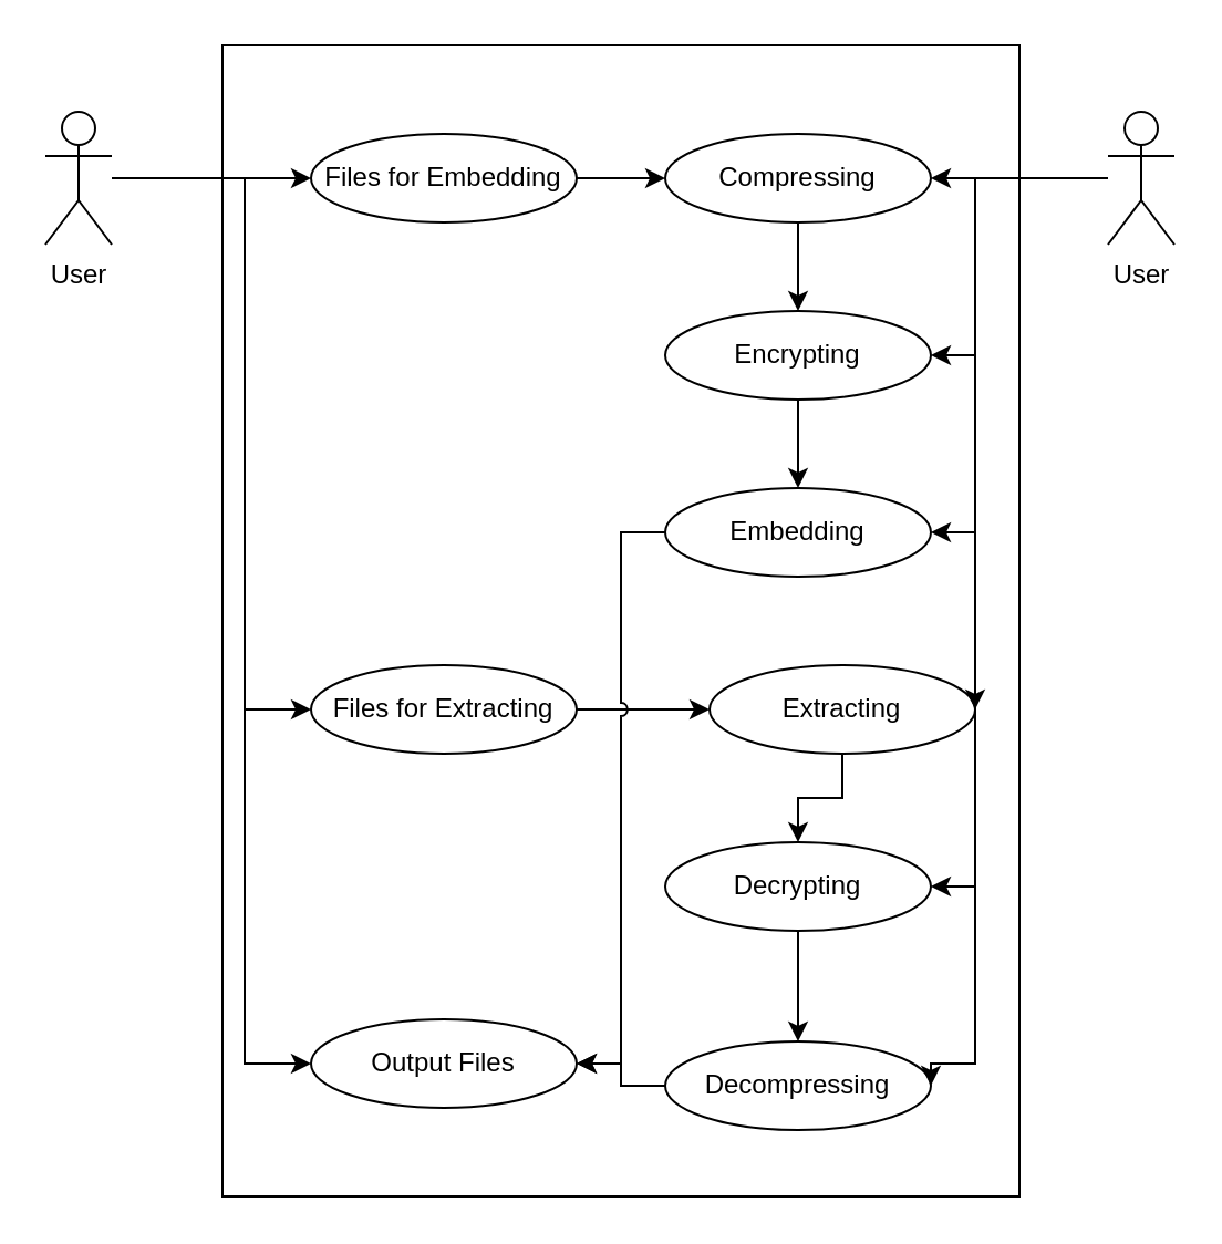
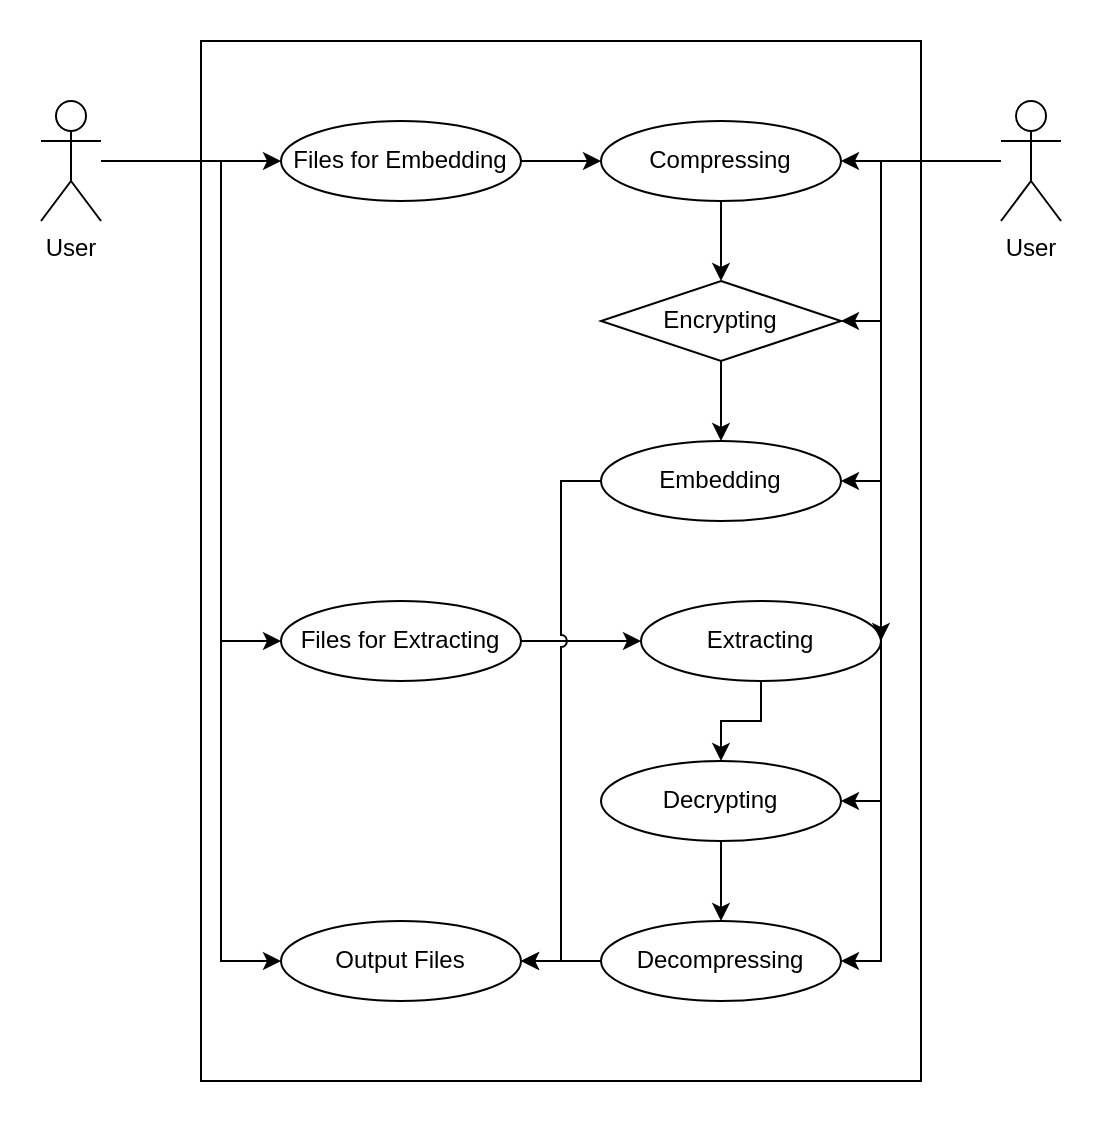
- <mxCell id="14" value="&lt;div&gt;Encrypting&lt;/div&gt;" style="ellipse;whiteSpace=wrap;html=1;" vertex="1" parent="1"><mxGeometry x="300" y="140" width="120" height="40" as="geometry" /></mxCell>
+ <mxCell id="14" value="&lt;div&gt;Encrypting&lt;/div&gt;" style="rhombus;whiteSpace=wrap;html=1;" vertex="1" parent="1"><mxGeometry x="300" y="140" width="120" height="40" as="geometry" /></mxCell>
- <mxCell id="22" value="Decompressing" style="ellipse;whiteSpace=wrap;html=1;" vertex="1" parent="1"><mxGeometry x="300" y="470" width="120" height="40" as="geometry" /></mxCell>
+ <mxCell id="22" value="Decompressing" style="ellipse;whiteSpace=wrap;html=1;" vertex="1" parent="1"><mxGeometry x="300" y="460" width="120" height="40" as="geometry" /></mxCell>
